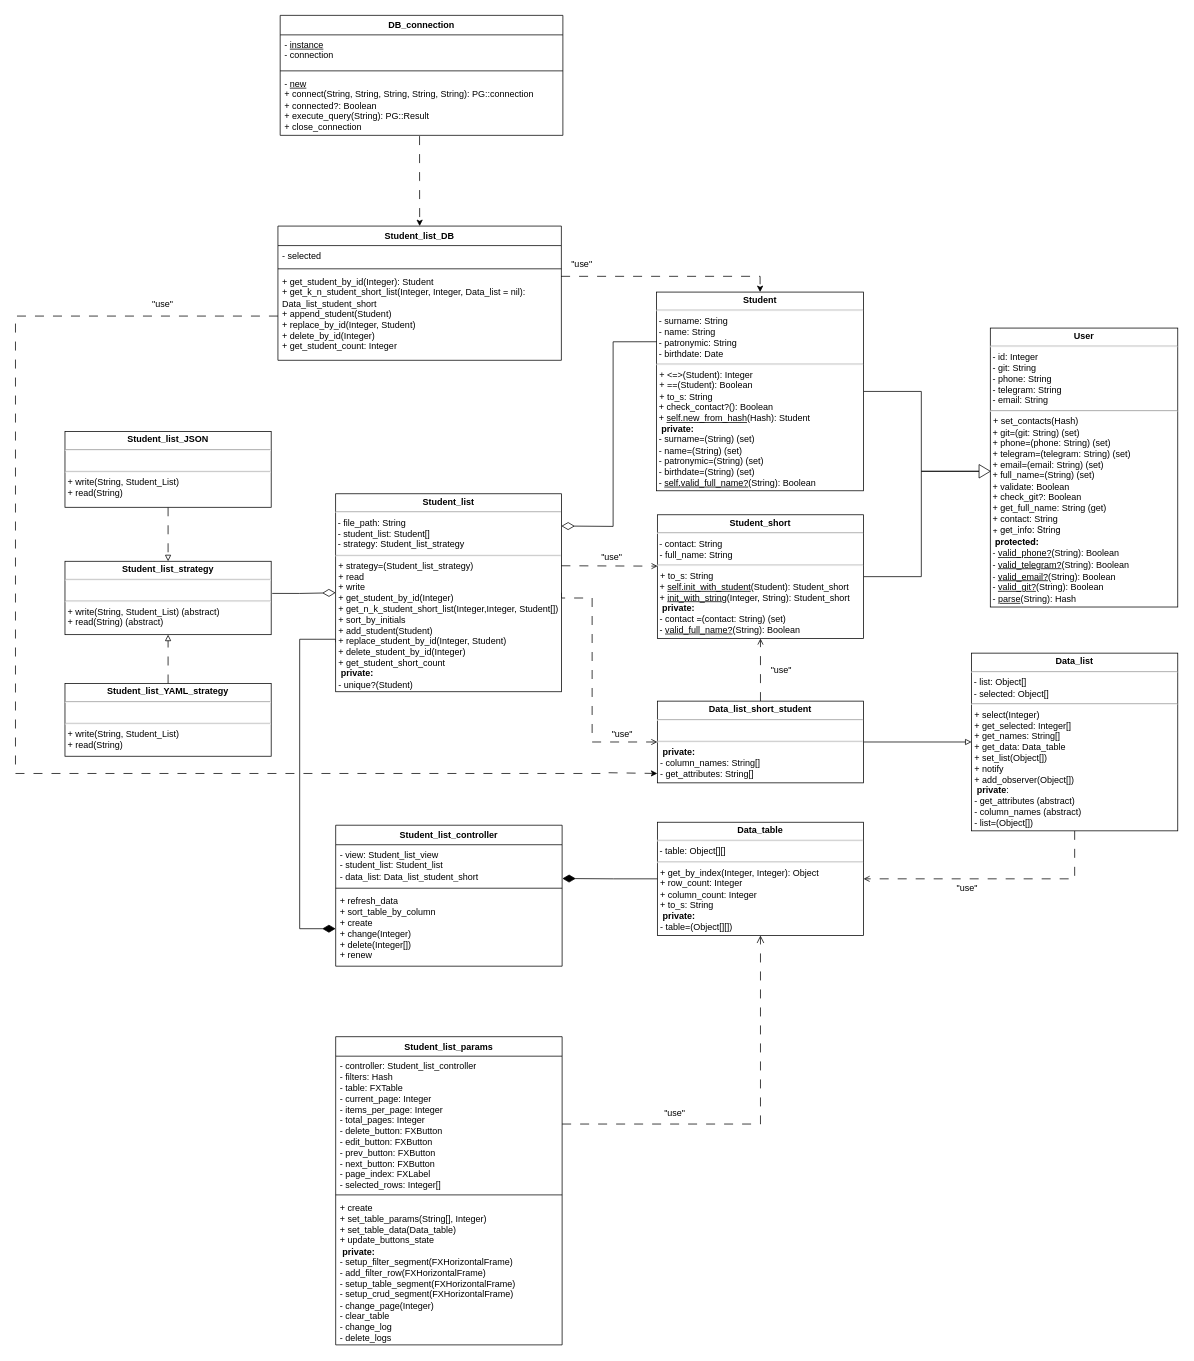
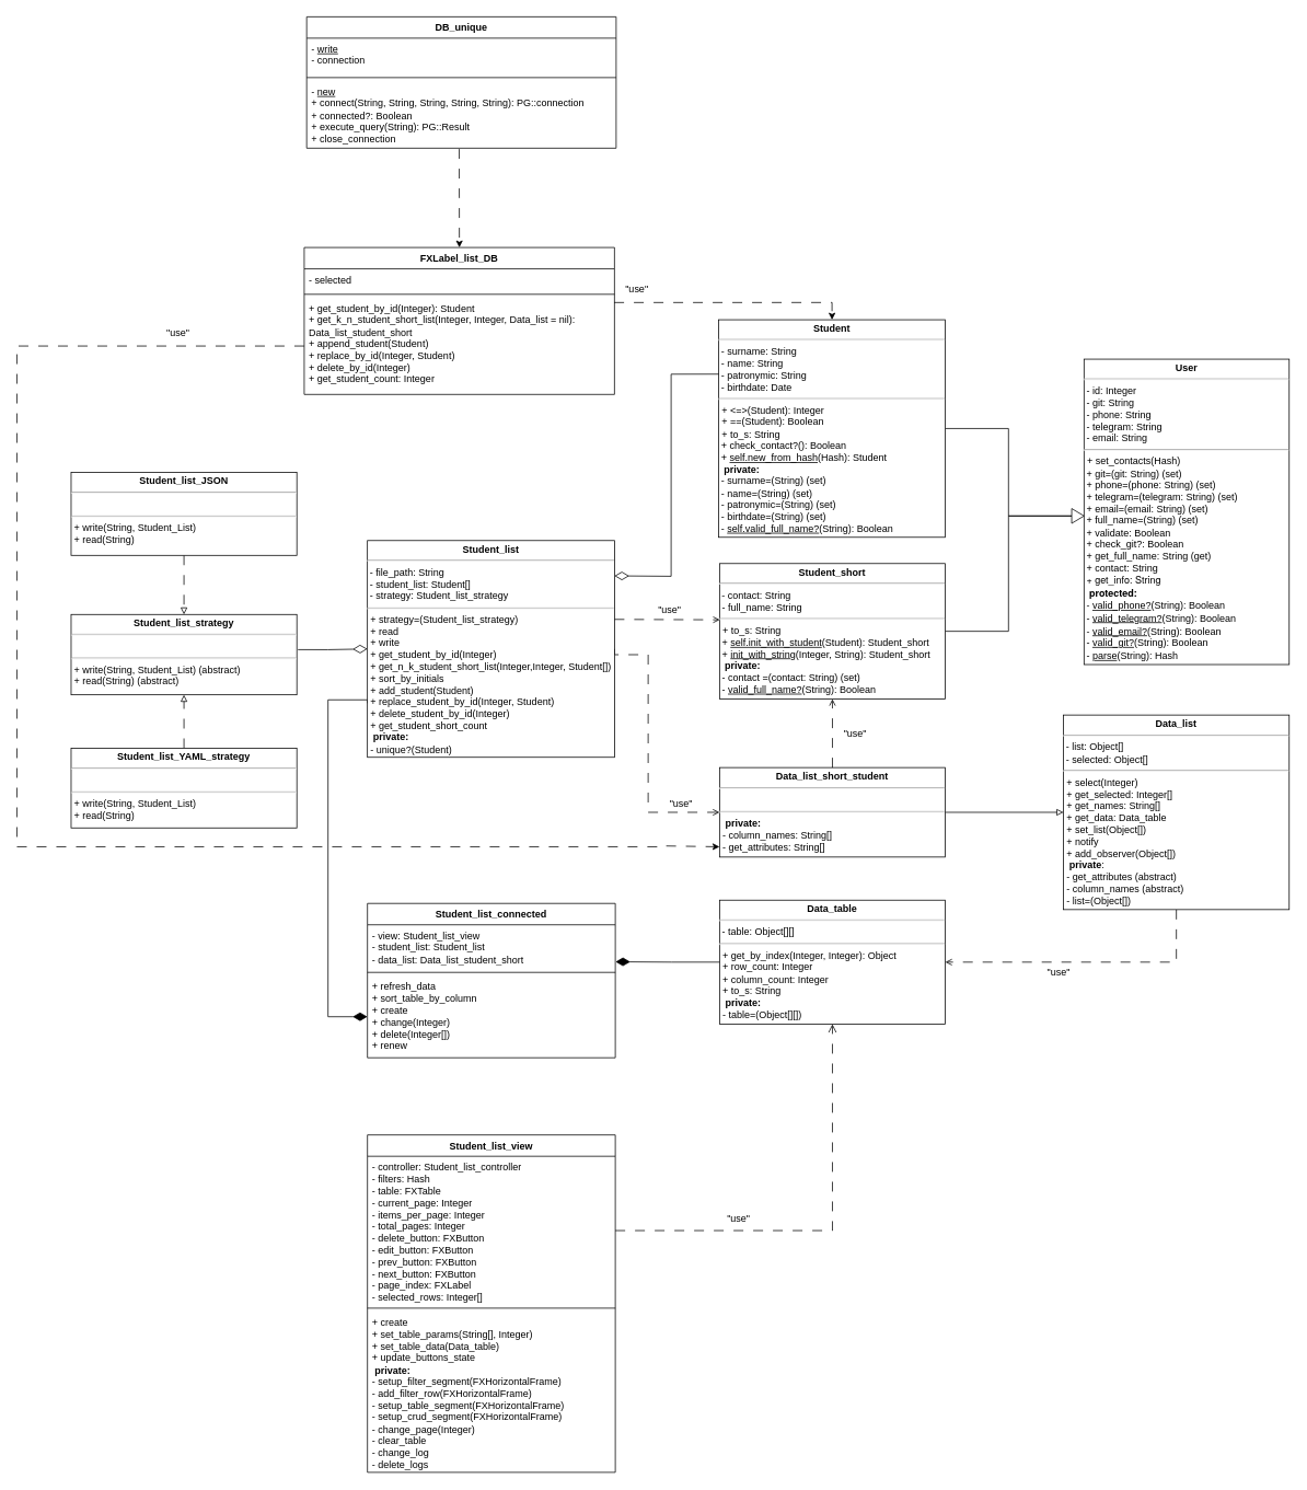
- <mxCell id="33" value="DB_connection" style="swimlane;fontStyle=1;align=center;verticalAlign=top;childLayout=stackLayout;horizontal=1;startSize=26;horizontalStack=0;resizeParent=1;resizeParentMax=0;resizeLast=0;collapsible=1;marginBottom=0;whiteSpace=wrap;html=1;" parent="1" vertex="1"><mxGeometry x="373" y="20" width="377" height="160" as="geometry" /></mxCell>
+ <mxCell id="33" value="DB_unique" style="swimlane;fontStyle=1;align=center;verticalAlign=top;childLayout=stackLayout;horizontal=1;startSize=26;horizontalStack=0;resizeParent=1;resizeParentMax=0;resizeLast=0;collapsible=1;marginBottom=0;whiteSpace=wrap;html=1;" parent="1" vertex="1"><mxGeometry x="373" y="20" width="377" height="160" as="geometry" /></mxCell>
- <mxCell id="34" value="- &lt;u&gt;instance&lt;/u&gt;&lt;div&gt;- connection&lt;/div&gt;" style="text;strokeColor=none;fillColor=none;align=left;verticalAlign=top;spacingLeft=4;spacingRight=4;overflow=hidden;rotatable=0;points=[[0,0.5],[1,0.5]];portConstraint=eastwest;whiteSpace=wrap;html=1;" parent="33" vertex="1"><mxGeometry y="26" width="377" height="44" as="geometry" /></mxCell>
+ <mxCell id="34" value="- &lt;u&gt;write&lt;/u&gt;&lt;div&gt;- connection&lt;/div&gt;" style="text;strokeColor=none;fillColor=none;align=left;verticalAlign=top;spacingLeft=4;spacingRight=4;overflow=hidden;rotatable=0;points=[[0,0.5],[1,0.5]];portConstraint=eastwest;whiteSpace=wrap;html=1;" parent="33" vertex="1"><mxGeometry y="26" width="377" height="44" as="geometry" /></mxCell>
- <mxCell id="29" value="Student_list_DB" style="swimlane;fontStyle=1;align=center;verticalAlign=top;childLayout=stackLayout;horizontal=1;startSize=26;horizontalStack=0;resizeParent=1;resizeParentMax=0;resizeLast=0;collapsible=1;marginBottom=0;whiteSpace=wrap;html=1;" parent="1" vertex="1"><mxGeometry x="370" y="301" width="378" height="179" as="geometry" /></mxCell>
+ <mxCell id="29" value="FXLabel_list_DB" style="swimlane;fontStyle=1;align=center;verticalAlign=top;childLayout=stackLayout;horizontal=1;startSize=26;horizontalStack=0;resizeParent=1;resizeParentMax=0;resizeLast=0;collapsible=1;marginBottom=0;whiteSpace=wrap;html=1;" parent="1" vertex="1"><mxGeometry x="370" y="301" width="378" height="179" as="geometry" /></mxCell>
- <mxCell id="42" value="Student_list_controller" style="swimlane;fontStyle=1;align=center;verticalAlign=top;childLayout=stackLayout;horizontal=1;startSize=26;horizontalStack=0;resizeParent=1;resizeParentMax=0;resizeLast=0;collapsible=1;marginBottom=0;whiteSpace=wrap;html=1;" vertex="1" parent="1"><mxGeometry x="447" y="1100" width="302" height="188" as="geometry" /></mxCell>
+ <mxCell id="42" value="Student_list_connected" style="swimlane;fontStyle=1;align=center;verticalAlign=top;childLayout=stackLayout;horizontal=1;startSize=26;horizontalStack=0;resizeParent=1;resizeParentMax=0;resizeLast=0;collapsible=1;marginBottom=0;whiteSpace=wrap;html=1;" vertex="1" parent="1"><mxGeometry x="447" y="1100" width="302" height="188" as="geometry" /></mxCell>
- <mxCell id="46" value="Student_list_params" style="swimlane;fontStyle=1;align=center;verticalAlign=top;childLayout=stackLayout;horizontal=1;startSize=26;horizontalStack=0;resizeParent=1;resizeParentMax=0;resizeLast=0;collapsible=1;marginBottom=0;whiteSpace=wrap;html=1;" vertex="1" parent="1"><mxGeometry x="447" y="1382" width="302" height="411" as="geometry" /></mxCell>
+ <mxCell id="46" value="Student_list_view" style="swimlane;fontStyle=1;align=center;verticalAlign=top;childLayout=stackLayout;horizontal=1;startSize=26;horizontalStack=0;resizeParent=1;resizeParentMax=0;resizeLast=0;collapsible=1;marginBottom=0;whiteSpace=wrap;html=1;" vertex="1" parent="1"><mxGeometry x="447" y="1382" width="302" height="411" as="geometry" /></mxCell>
